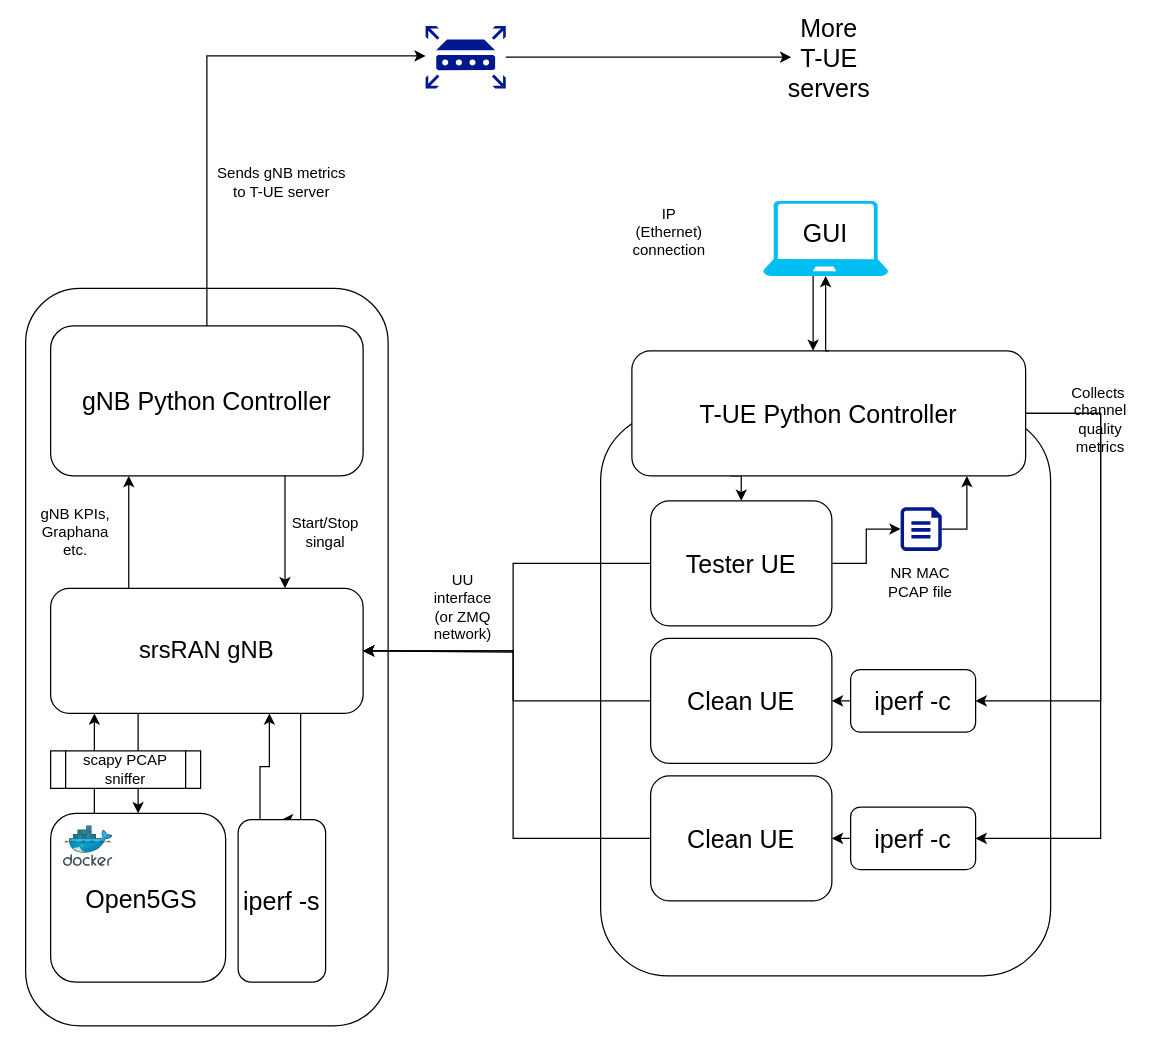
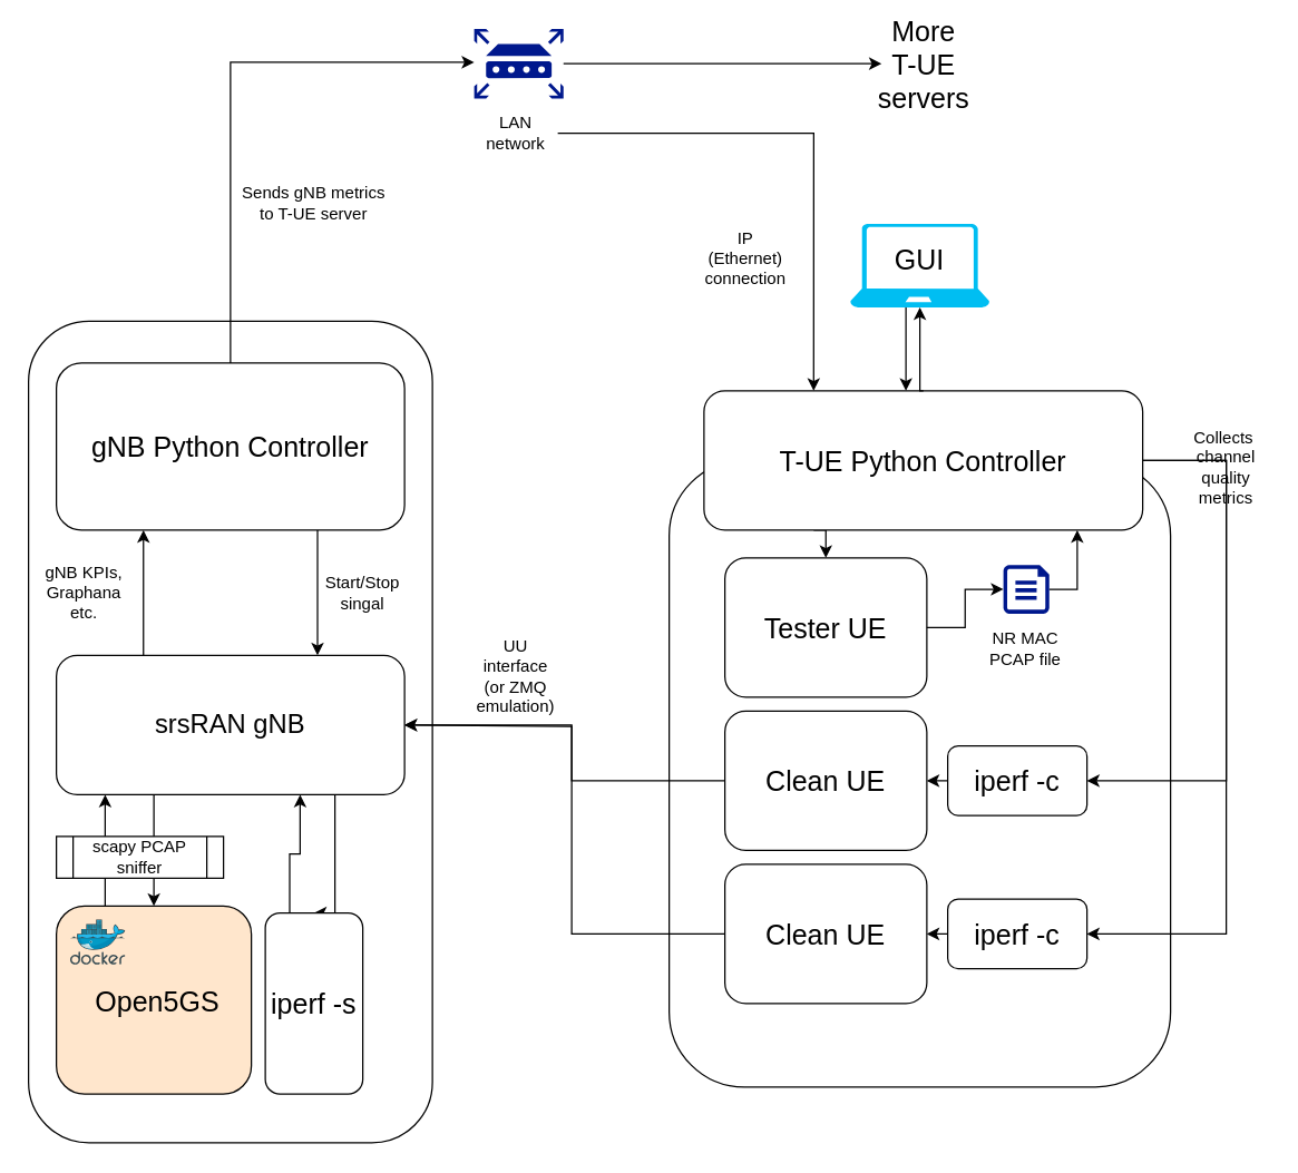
+ <mxCell id="47" value="LAN network" style="text;html=1;align=center;verticalAlign=middle;whiteSpace=wrap;rounded=0;" vertex="1" parent="1"><mxGeometry x="340" y="80" width="60" height="30" as="geometry" /></mxCell>
+ <mxCell id="46" style="edgeStyle=orthogonalEdgeStyle;rounded=0;orthogonalLoop=1;jettySize=auto;html=1;entryX=0.25;entryY=0;entryDx=0;entryDy=0;" edge="1" parent="1" source="47" target="24"><mxGeometry relative="1" as="geometry"><mxPoint x="370" y="180" as="targetPoint" /></mxGeometry></mxCell>
- <mxCell id="28" style="edgeStyle=orthogonalEdgeStyle;rounded=0;orthogonalLoop=1;jettySize=auto;html=1;entryX=1;entryY=0.5;entryDx=0;entryDy=0;" edge="1" parent="1" source="29" target="7"><mxGeometry relative="1" as="geometry"><Array as="points"><mxPoint x="410" y="450" /><mxPoint x="410" y="520" /></Array></mxGeometry></mxCell>
- <mxCell id="34" value="UU interface&lt;div&gt;(or ZMQ network)&lt;/div&gt;" style="text;html=1;align=center;verticalAlign=middle;whiteSpace=wrap;rounded=0;" vertex="1" parent="1"><mxGeometry x="340" y="470" width="60" height="30" as="geometry" /></mxCell>
+ <mxCell id="34" value="UU interface&lt;div&gt;(or ZMQ emulation)&lt;/div&gt;" style="text;html=1;align=center;verticalAlign=middle;whiteSpace=wrap;rounded=0;" vertex="1" parent="1"><mxGeometry x="340" y="470" width="60" height="30" as="geometry" /></mxCell>
- <mxCell id="8" value="&amp;nbsp;&lt;span style=&quot;background-color: initial;&quot;&gt;Open5GS&lt;/span&gt;" style="rounded=1;whiteSpace=wrap;html=1;fontSize=20;" vertex="1" parent="1"><mxGeometry x="40" y="650" width="140" height="135" as="geometry" /></mxCell>
+ <mxCell id="8" value="&amp;nbsp;&lt;span style=&quot;background-color: initial;&quot;&gt;Open5GS&lt;/span&gt;" style="rounded=1;whiteSpace=wrap;html=1;fontSize=20;fillColor=#ffe6cc;" vertex="1" parent="1"><mxGeometry x="40" y="650" width="140" height="135" as="geometry" /></mxCell>
